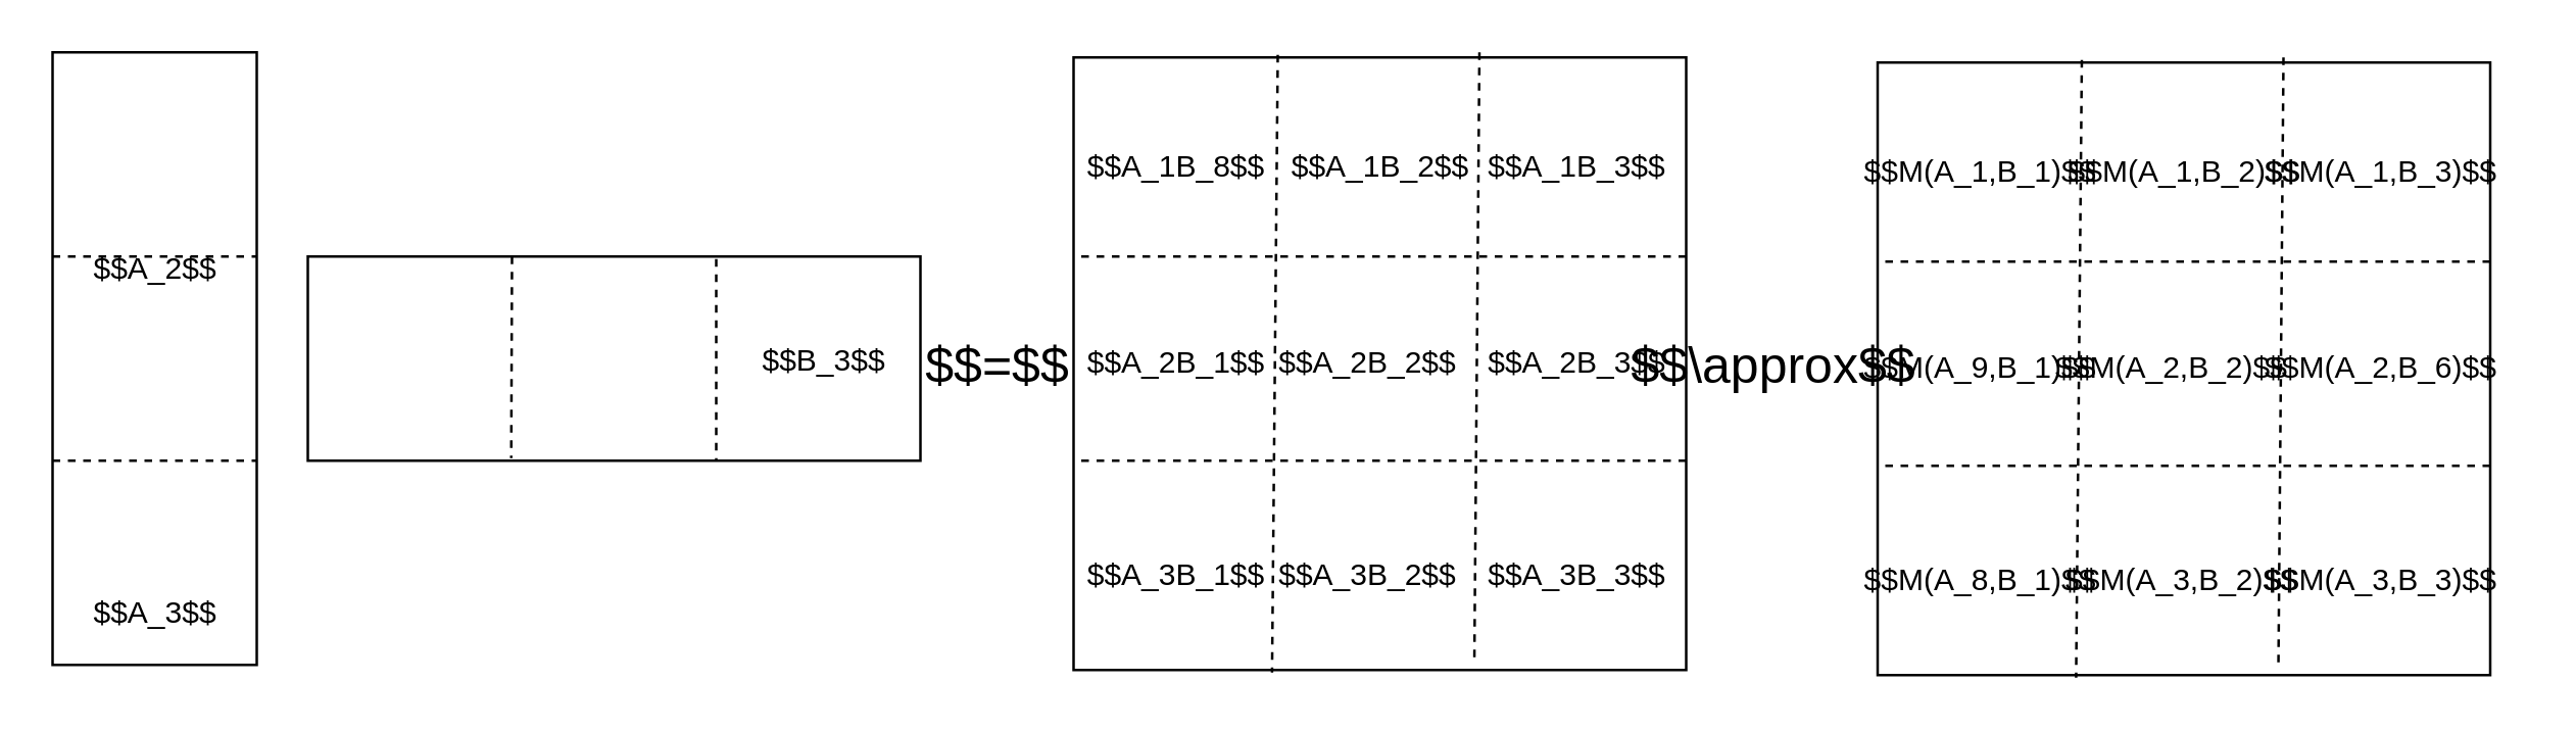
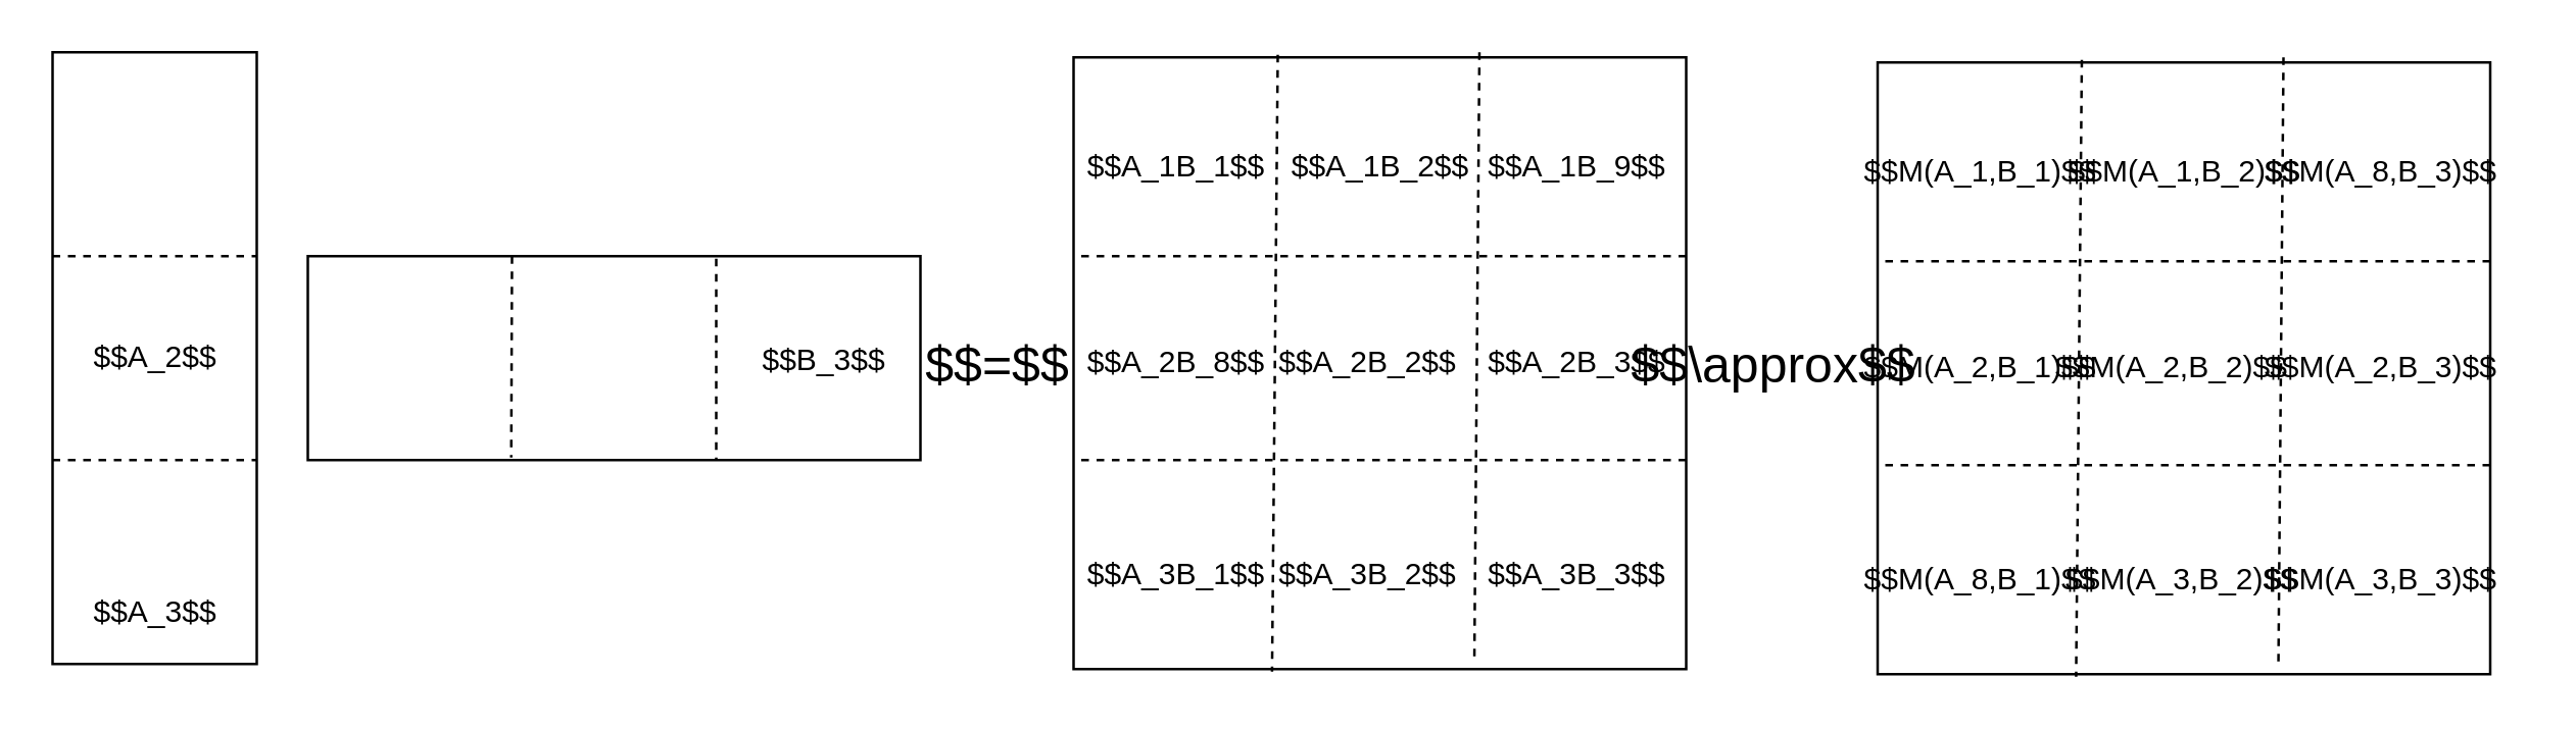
- <mxCell id="17" value="$$A_1B_8$$" style="text;html=1;align=center;verticalAlign=middle;resizable=0;points=[];autosize=1;strokeColor=none;fillColor=none;" vertex="1" parent="1"><mxGeometry x="415" y="50" width="90" height="30" as="geometry" /></mxCell>
+ <mxCell id="17" value="$$A_1B_1$$" style="text;html=1;align=center;verticalAlign=middle;resizable=0;points=[];autosize=1;strokeColor=none;fillColor=none;" vertex="1" parent="1"><mxGeometry x="415" y="50" width="90" height="30" as="geometry" /></mxCell>
- <mxCell id="19" value="$$A_1B_3$$" style="text;html=1;align=center;verticalAlign=middle;resizable=0;points=[];autosize=1;strokeColor=none;fillColor=none;" vertex="1" parent="1"><mxGeometry x="572" y="50" width="90" height="30" as="geometry" /></mxCell>
+ <mxCell id="19" value="$$A_1B_9$$" style="text;html=1;align=center;verticalAlign=middle;resizable=0;points=[];autosize=1;strokeColor=none;fillColor=none;" vertex="1" parent="1"><mxGeometry x="572" y="50" width="90" height="30" as="geometry" /></mxCell>
- <mxCell id="33" value="$$M(A_1,B_3)$$" style="text;html=1;align=center;verticalAlign=middle;resizable=0;points=[];autosize=1;strokeColor=none;fillColor=none;" vertex="1" parent="1"><mxGeometry x="877" y="52" width="110" height="30" as="geometry" /></mxCell>
+ <mxCell id="33" value="$$M(A_8,B_3)$$" style="text;html=1;align=center;verticalAlign=middle;resizable=0;points=[];autosize=1;strokeColor=none;fillColor=none;" vertex="1" parent="1"><mxGeometry x="877" y="52" width="110" height="30" as="geometry" /></mxCell>
- <mxCell id="8" value="$$A_2$$" style="text;html=1;align=center;verticalAlign=middle;resizable=0;points=[];autosize=1;strokeColor=none;fillColor=none;" vertex="1" parent="1"><mxGeometry x="25" y="90" width="70" height="30" as="geometry" /></mxCell>
+ <mxCell id="8" value="$$A_2$$" style="text;html=1;align=center;verticalAlign=middle;resizable=0;points=[];autosize=1;strokeColor=none;fillColor=none;" vertex="1" parent="1"><mxGeometry x="25" y="125" width="70" height="30" as="geometry" /></mxCell>
- <mxCell id="20" value="$$A_2B_1$$" style="text;html=1;align=center;verticalAlign=middle;resizable=0;points=[];autosize=1;strokeColor=none;fillColor=none;" vertex="1" parent="1"><mxGeometry x="415" y="127" width="90" height="30" as="geometry" /></mxCell>
+ <mxCell id="20" value="$$A_2B_8$$" style="text;html=1;align=center;verticalAlign=middle;resizable=0;points=[];autosize=1;strokeColor=none;fillColor=none;" vertex="1" parent="1"><mxGeometry x="415" y="127" width="90" height="30" as="geometry" /></mxCell>
- <mxCell id="34" value="$$M(A_9,B_1)$$" style="text;html=1;align=center;verticalAlign=middle;resizable=0;points=[];autosize=1;strokeColor=none;fillColor=none;" vertex="1" parent="1"><mxGeometry x="720" y="129" width="110" height="30" as="geometry" /></mxCell>
+ <mxCell id="34" value="$$M(A_2,B_1)$$" style="text;html=1;align=center;verticalAlign=middle;resizable=0;points=[];autosize=1;strokeColor=none;fillColor=none;" vertex="1" parent="1"><mxGeometry x="720" y="129" width="110" height="30" as="geometry" /></mxCell>
- <mxCell id="36" value="$$M(A_2,B_6)$$" style="text;html=1;align=center;verticalAlign=middle;resizable=0;points=[];autosize=1;strokeColor=none;fillColor=none;" vertex="1" parent="1"><mxGeometry x="877" y="129" width="110" height="30" as="geometry" /></mxCell>
+ <mxCell id="36" value="$$M(A_2,B_3)$$" style="text;html=1;align=center;verticalAlign=middle;resizable=0;points=[];autosize=1;strokeColor=none;fillColor=none;" vertex="1" parent="1"><mxGeometry x="877" y="129" width="110" height="30" as="geometry" /></mxCell>
